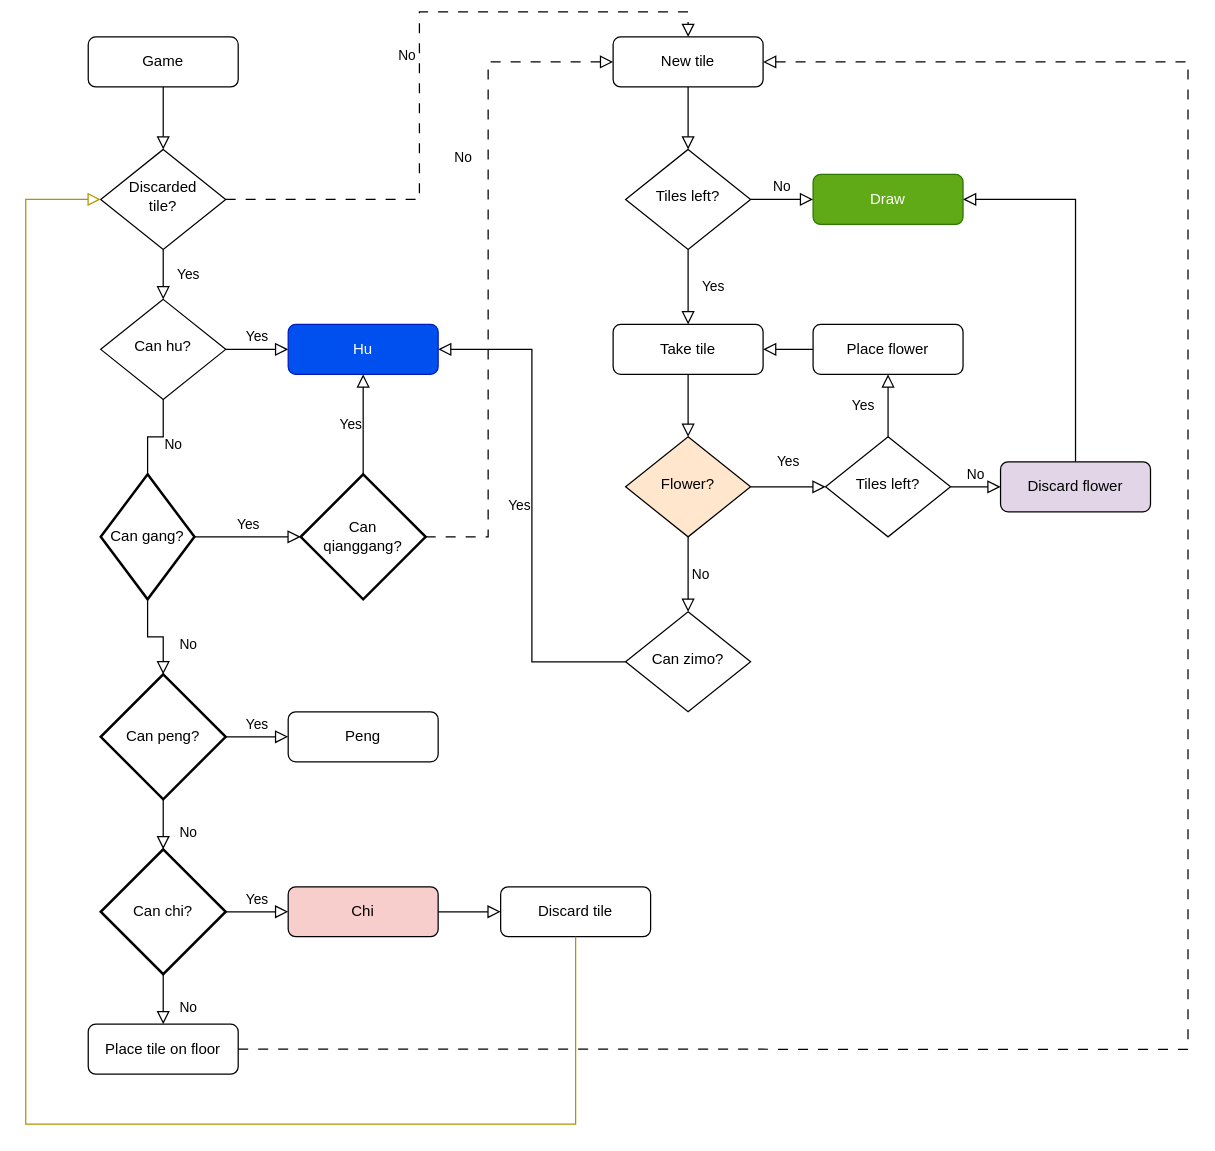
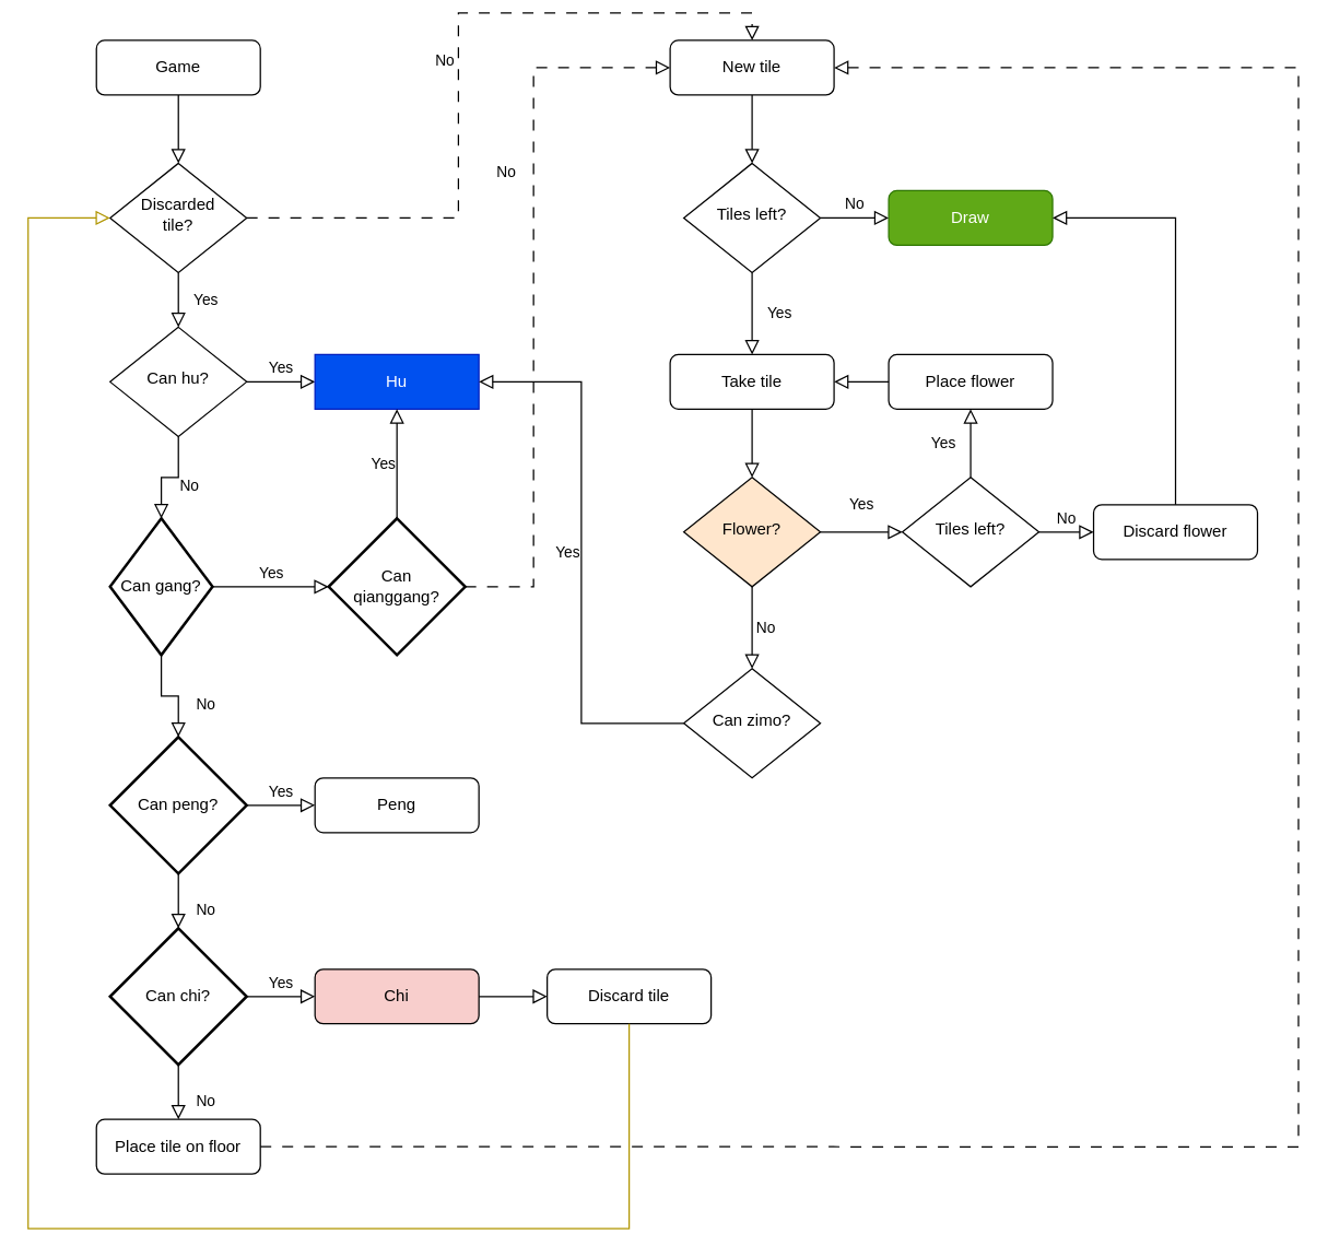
- <mxCell id="10" value="Hu" style="rounded=1;whiteSpace=wrap;html=1;fontSize=12;glass=0;strokeWidth=1;shadow=0;fillColor=#0050ef;fontColor=#ffffff;strokeColor=#001DBC;" parent="1" vertex="1"><mxGeometry x="230" y="250.06" width="120" height="40" as="geometry" /></mxCell>
+ <mxCell id="10" value="Hu" style="whiteSpace=wrap;html=1;fontSize=12;glass=0;strokeWidth=1;shadow=0;fillColor=#0050ef;fontColor=#ffffff;strokeColor=#001DBC;rounded=0;" parent="1" vertex="1"><mxGeometry x="230" y="250.06" width="120" height="40" as="geometry" /></mxCell>
- <mxCell id="7" value="No" style="rounded=0;html=1;jettySize=auto;orthogonalLoop=1;fontSize=11;endArrow=none;endFill=0;endSize=8;strokeWidth=1;shadow=0;labelBackgroundColor=none;edgeStyle=orthogonalEdgeStyle;exitX=0.5;exitY=1;exitDx=0;exitDy=0;entryX=0.5;entryY=0;entryDx=0;entryDy=0;entryPerimeter=0;" parent="1" source="9" target="11" edge="1"><mxGeometry x="0.333" y="20" relative="1" as="geometry"><mxPoint as="offset" /><mxPoint x="260" y="340.06" as="sourcePoint" /><mxPoint x="310" y="400.06" as="targetPoint" /></mxGeometry></mxCell>
+ <mxCell id="7" value="No" style="rounded=0;html=1;jettySize=auto;orthogonalLoop=1;fontSize=11;endArrow=block;endFill=0;endSize=8;strokeWidth=1;shadow=0;labelBackgroundColor=none;edgeStyle=orthogonalEdgeStyle;exitX=0.5;exitY=1;exitDx=0;exitDy=0;entryX=0.5;entryY=0;entryDx=0;entryDy=0;entryPerimeter=0;" parent="1" source="9" target="11" edge="1"><mxGeometry x="0.333" y="20" relative="1" as="geometry"><mxPoint as="offset" /><mxPoint x="260" y="340.06" as="sourcePoint" /><mxPoint x="310" y="400.06" as="targetPoint" /></mxGeometry></mxCell>
- <mxCell id="33" value="Discard flower" style="rounded=1;whiteSpace=wrap;html=1;fontSize=12;glass=0;strokeWidth=1;shadow=0;fillColor=#e1d5e7;" parent="1" vertex="1"><mxGeometry x="800" y="360.06" width="120" height="40" as="geometry" /></mxCell>
+ <mxCell id="33" value="Discard flower" style="rounded=1;whiteSpace=wrap;html=1;fontSize=12;glass=0;strokeWidth=1;shadow=0;" parent="1" vertex="1"><mxGeometry x="800" y="360.06" width="120" height="40" as="geometry" /></mxCell>
